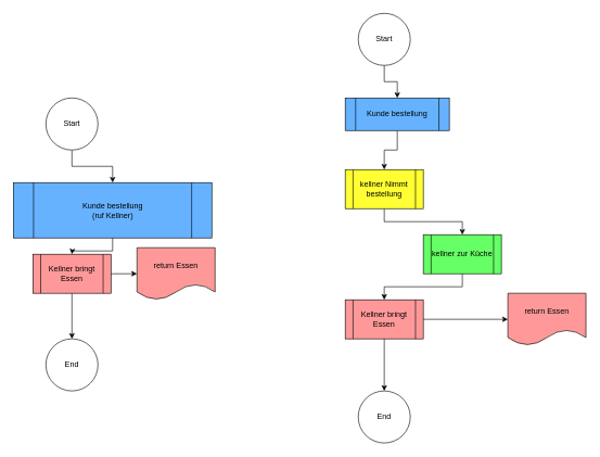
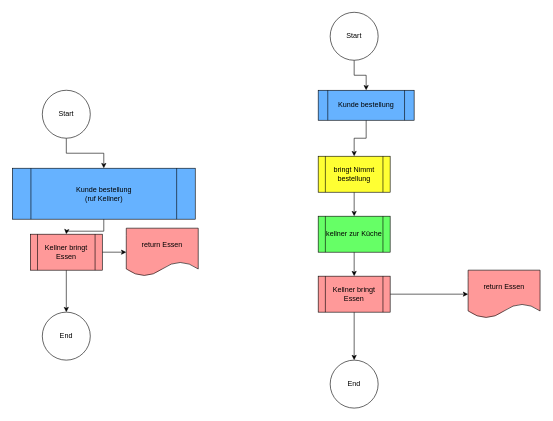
- <mxCell id="7" value="kellner Nimmt bestellung" style="shape=process;whiteSpace=wrap;html=1;backgroundOutline=1;fillColor=#FFFF33;fontColor=#000000;" vertex="1" parent="1"><mxGeometry x="530" y="260" width="120" height="60" as="geometry" /></mxCell>
+ <mxCell id="7" value="bringt Nimmt bestellung" style="shape=process;whiteSpace=wrap;html=1;backgroundOutline=1;fillColor=#FFFF33;fontColor=#000000;" vertex="1" parent="1"><mxGeometry x="530" y="260" width="120" height="60" as="geometry" /></mxCell>
- <mxCell id="9" value="kellner zur Küche" style="shape=process;whiteSpace=wrap;html=1;backgroundOutline=1;fillColor=#66FF66;fontColor=#000000;" vertex="1" parent="1"><mxGeometry x="650" y="360" width="120" height="60" as="geometry" /></mxCell>
+ <mxCell id="9" value="kellner zur Küche" style="shape=process;whiteSpace=wrap;html=1;backgroundOutline=1;fillColor=#66FF66;fontColor=#000000;" vertex="1" parent="1"><mxGeometry x="530" y="360" width="120" height="60" as="geometry" /></mxCell>
